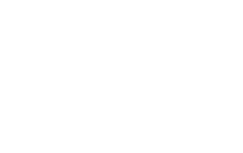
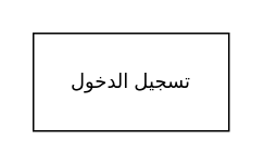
+ <mxCell id="2" value="تسجيل الدخول" style="rounded=0;whiteSpace=wrap;html=1;" vertex="1" parent="1"><mxGeometry x="20" width="120" height="60" as="geometry" y="20" /></mxCell>
